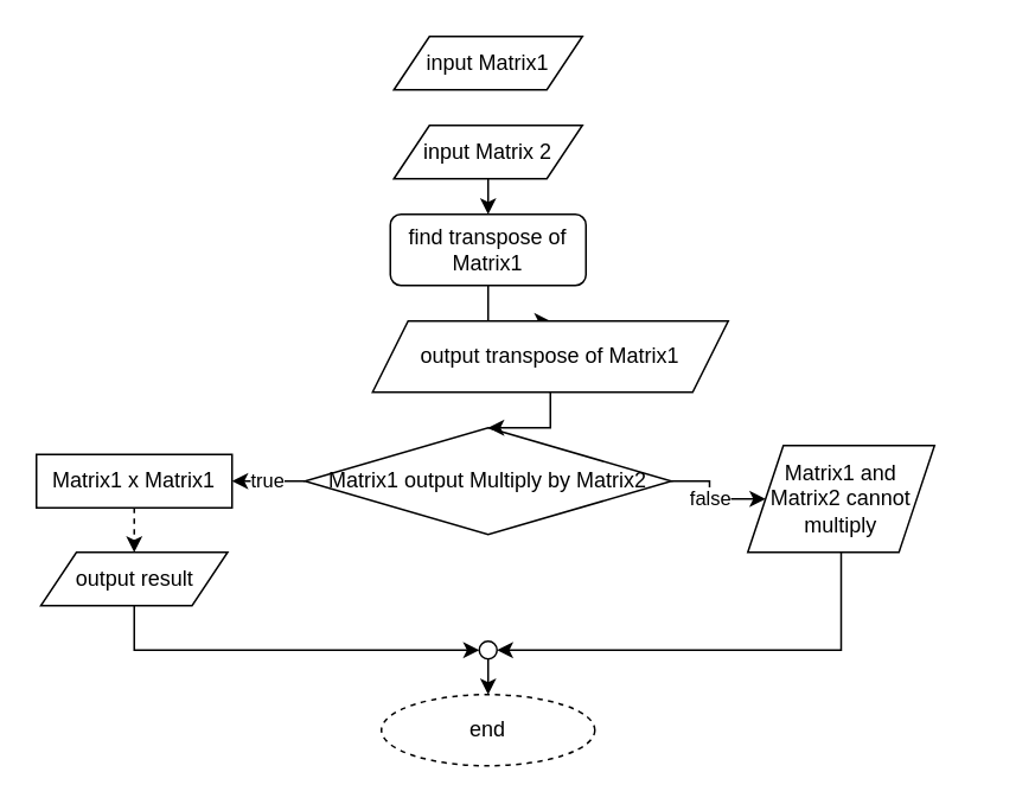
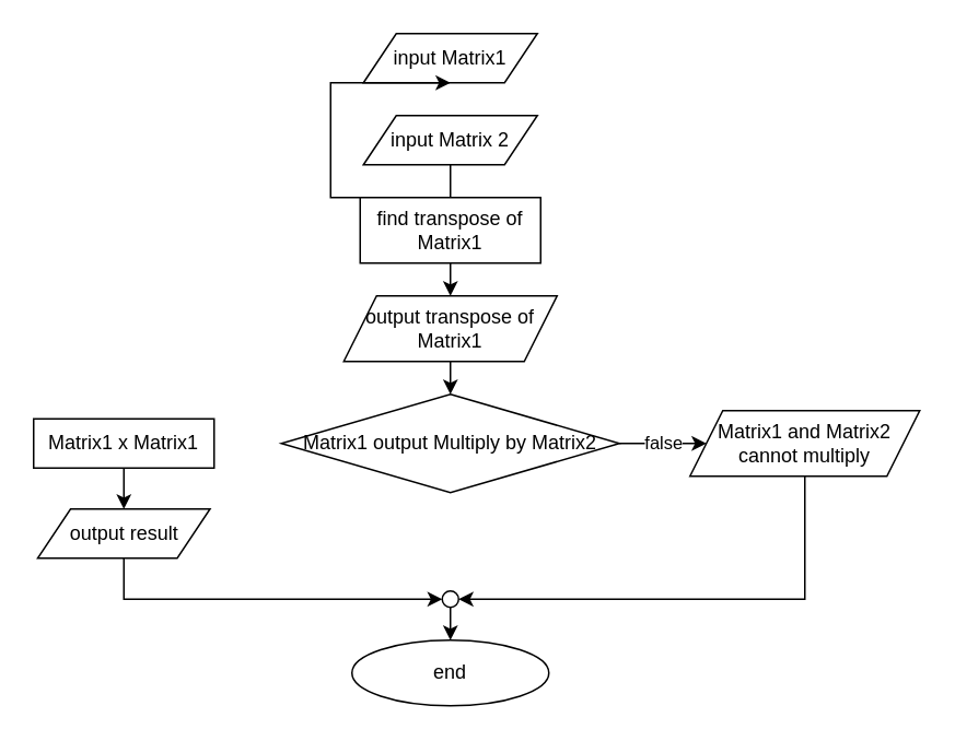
- <mxCell id="3" style="edgeStyle=orthogonalEdgeStyle;rounded=0;orthogonalLoop=1;jettySize=auto;html=1;exitX=0.5;exitY=1;exitDx=0;exitDy=0;entryX=0.5;entryY=0;entryDx=0;entryDy=0;" edge="1" parent="1" source="4" target="9"><mxGeometry relative="1" as="geometry" /></mxCell>
+ <mxCell id="3" style="edgeStyle=orthogonalEdgeStyle;rounded=0;orthogonalLoop=1;jettySize=auto;html=1;exitX=0.5;exitY=1;exitDx=0;exitDy=0;" edge="1" parent="1" source="4" target="2"><mxGeometry relative="1" as="geometry" /></mxCell>
- <mxCell id="9" value="find transpose of Matrix1" style="whiteSpace=wrap;html=1;rounded=1;" vertex="1" parent="1"><mxGeometry x="219" y="120" width="110" height="40" as="geometry" /></mxCell>
+ <mxCell id="9" value="find transpose of Matrix1" style="rounded=0;whiteSpace=wrap;html=1;" vertex="1" parent="1"><mxGeometry x="219" y="120" width="110" height="40" as="geometry" /></mxCell>
- <mxCell id="13" value="output transpose of Matrix1" style="shape=parallelogram;perimeter=parallelogramPerimeter;whiteSpace=wrap;html=1;fixedSize=1;" vertex="1" parent="1"><mxGeometry x="209" y="180" width="200" height="40" as="geometry" /></mxCell>
+ <mxCell id="13" value="output transpose of Matrix1" style="shape=parallelogram;perimeter=parallelogramPerimeter;whiteSpace=wrap;html=1;fixedSize=1;" vertex="1" parent="1"><mxGeometry x="209" y="180" width="130" height="40" as="geometry" /></mxCell>
- <mxCell id="6" value="true" style="edgeStyle=orthogonalEdgeStyle;rounded=0;orthogonalLoop=1;jettySize=auto;html=1;exitX=0;exitY=0.5;exitDx=0;exitDy=0;entryX=1;entryY=0.5;entryDx=0;entryDy=0;" edge="1" parent="1" source="7" target="15"><mxGeometry relative="1" as="geometry" /></mxCell>
- <mxCell id="11" value="Matrix1 and Matrix2 cannot multiply" style="shape=parallelogram;perimeter=parallelogramPerimeter;whiteSpace=wrap;html=1;fixedSize=1;" vertex="1" parent="1"><mxGeometry x="420" y="250" width="105" height="60" as="geometry" /></mxCell>
+ <mxCell id="11" value="Matrix1 and Matrix2 cannot multiply" style="shape=parallelogram;perimeter=parallelogramPerimeter;whiteSpace=wrap;html=1;fixedSize=1;" vertex="1" parent="1"><mxGeometry x="420" y="250" width="140" height="40" as="geometry" /></mxCell>
- <mxCell id="14" style="edgeStyle=orthogonalEdgeStyle;rounded=0;orthogonalLoop=1;jettySize=auto;html=1;exitX=0.5;exitY=1;exitDx=0;exitDy=0;entryX=0.5;entryY=0;entryDx=0;entryDy=0;dashed=1;" edge="1" parent="1" source="15" target="17"><mxGeometry relative="1" as="geometry" /></mxCell>
+ <mxCell id="14" style="edgeStyle=orthogonalEdgeStyle;rounded=0;orthogonalLoop=1;jettySize=auto;html=1;exitX=0.5;exitY=1;exitDx=0;exitDy=0;entryX=0.5;entryY=0;entryDx=0;entryDy=0;" edge="1" parent="1" source="15" target="17"><mxGeometry relative="1" as="geometry" /></mxCell>
- <mxCell id="20" value="end" style="ellipse;whiteSpace=wrap;html=1;dashed=1;" vertex="1" parent="1"><mxGeometry x="214" y="390" width="120" height="40" as="geometry" /></mxCell>
+ <mxCell id="20" value="end" style="ellipse;whiteSpace=wrap;html=1;" vertex="1" parent="1"><mxGeometry x="214" y="390" width="120" height="40" as="geometry" /></mxCell>
